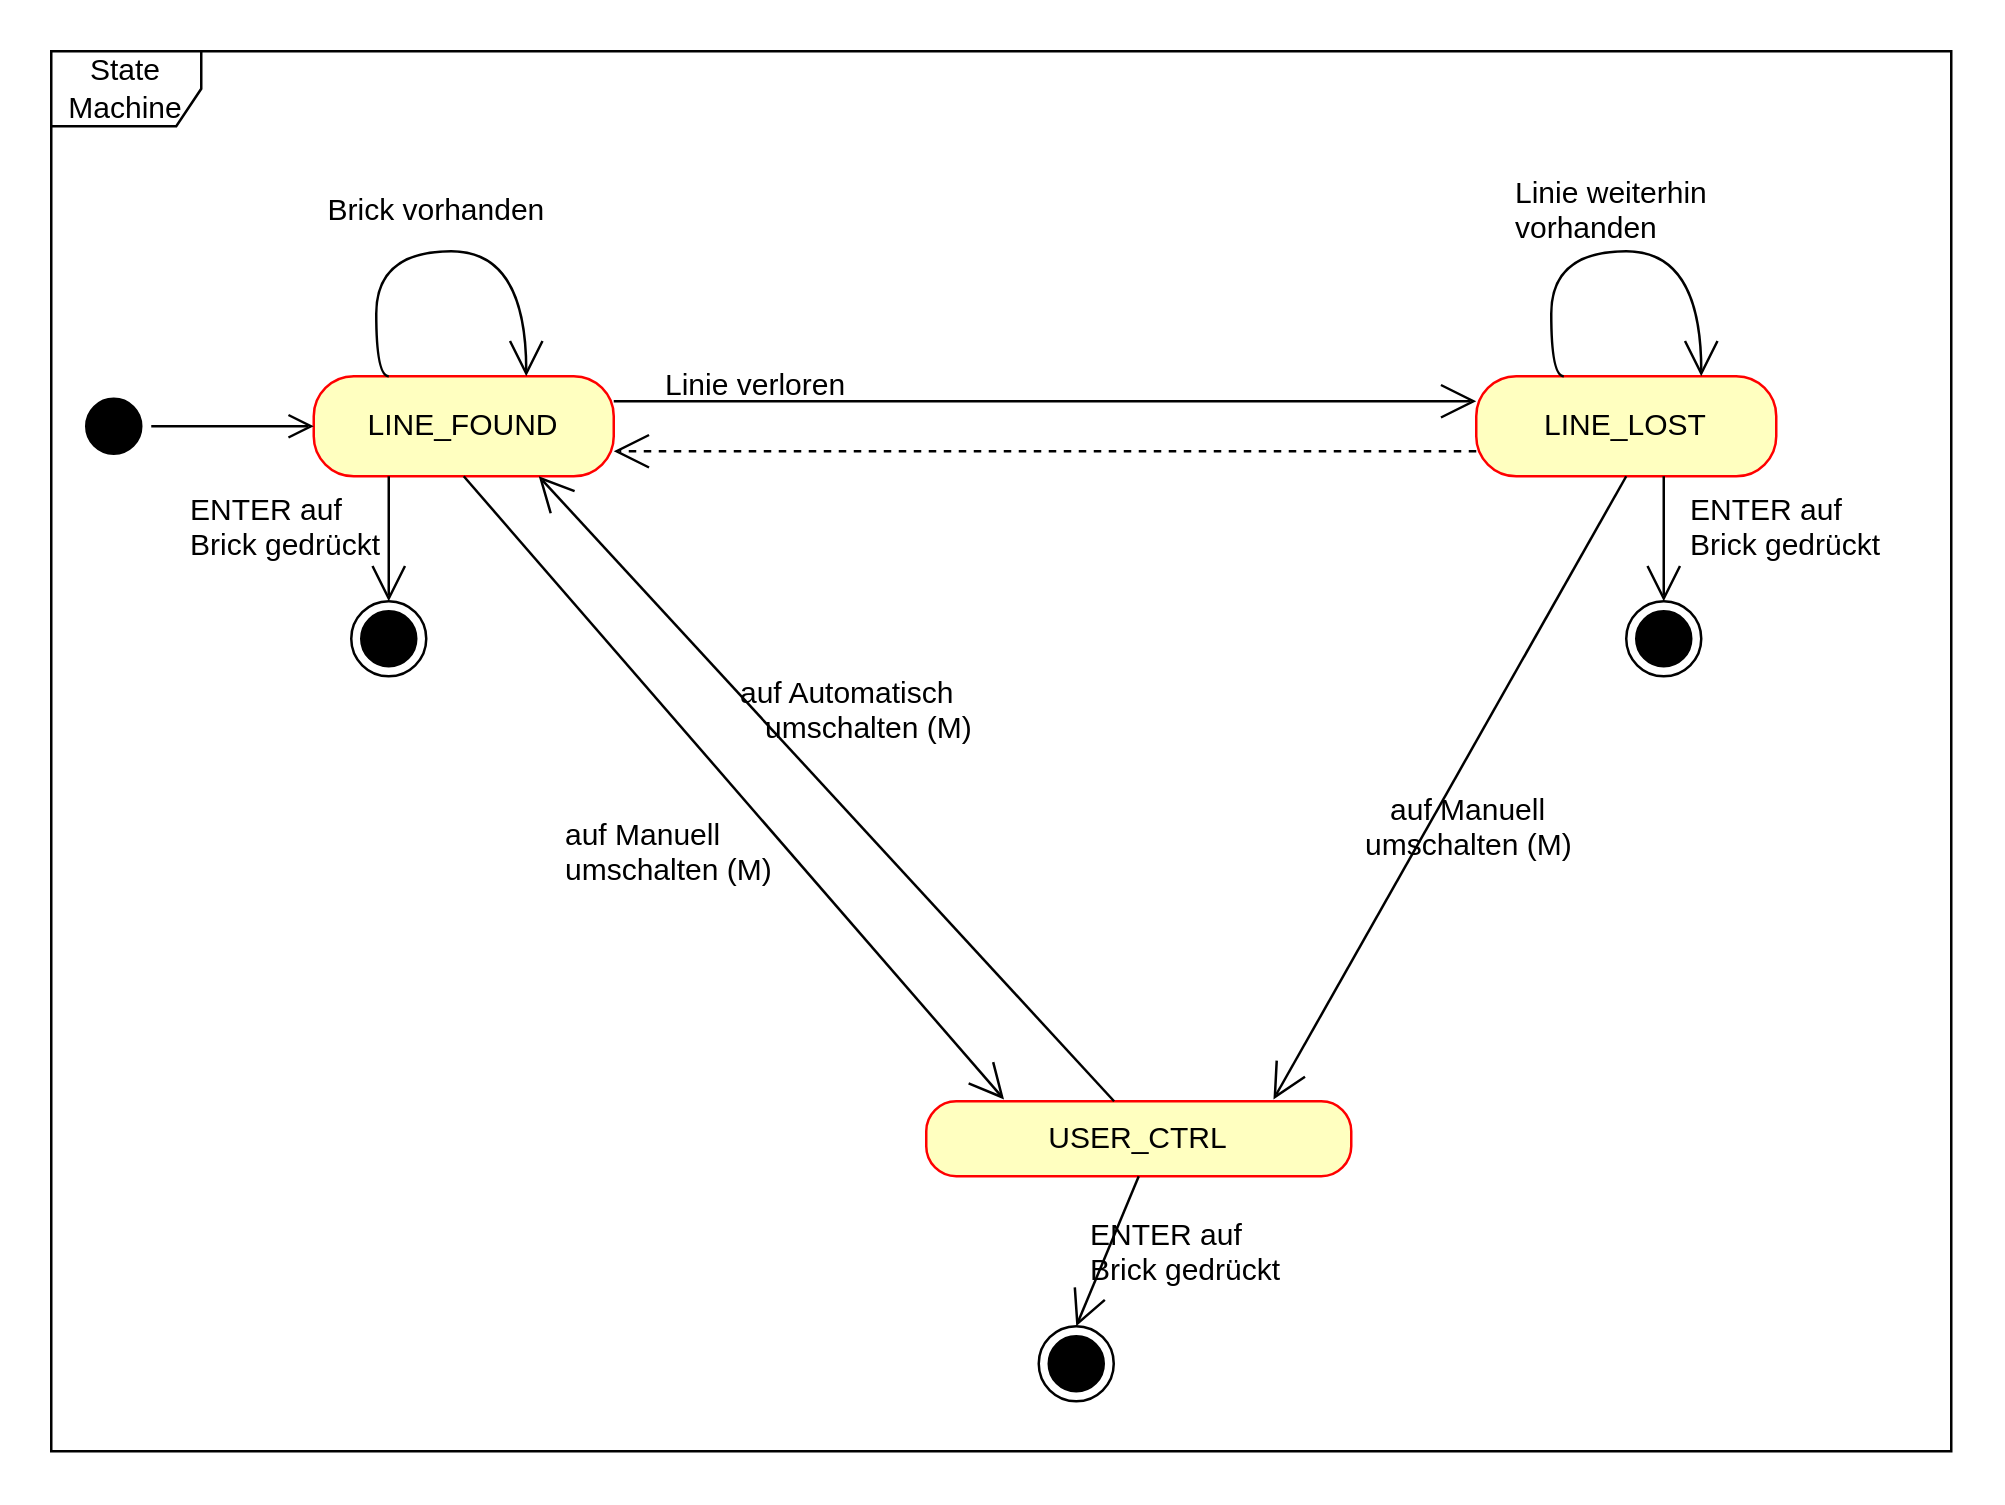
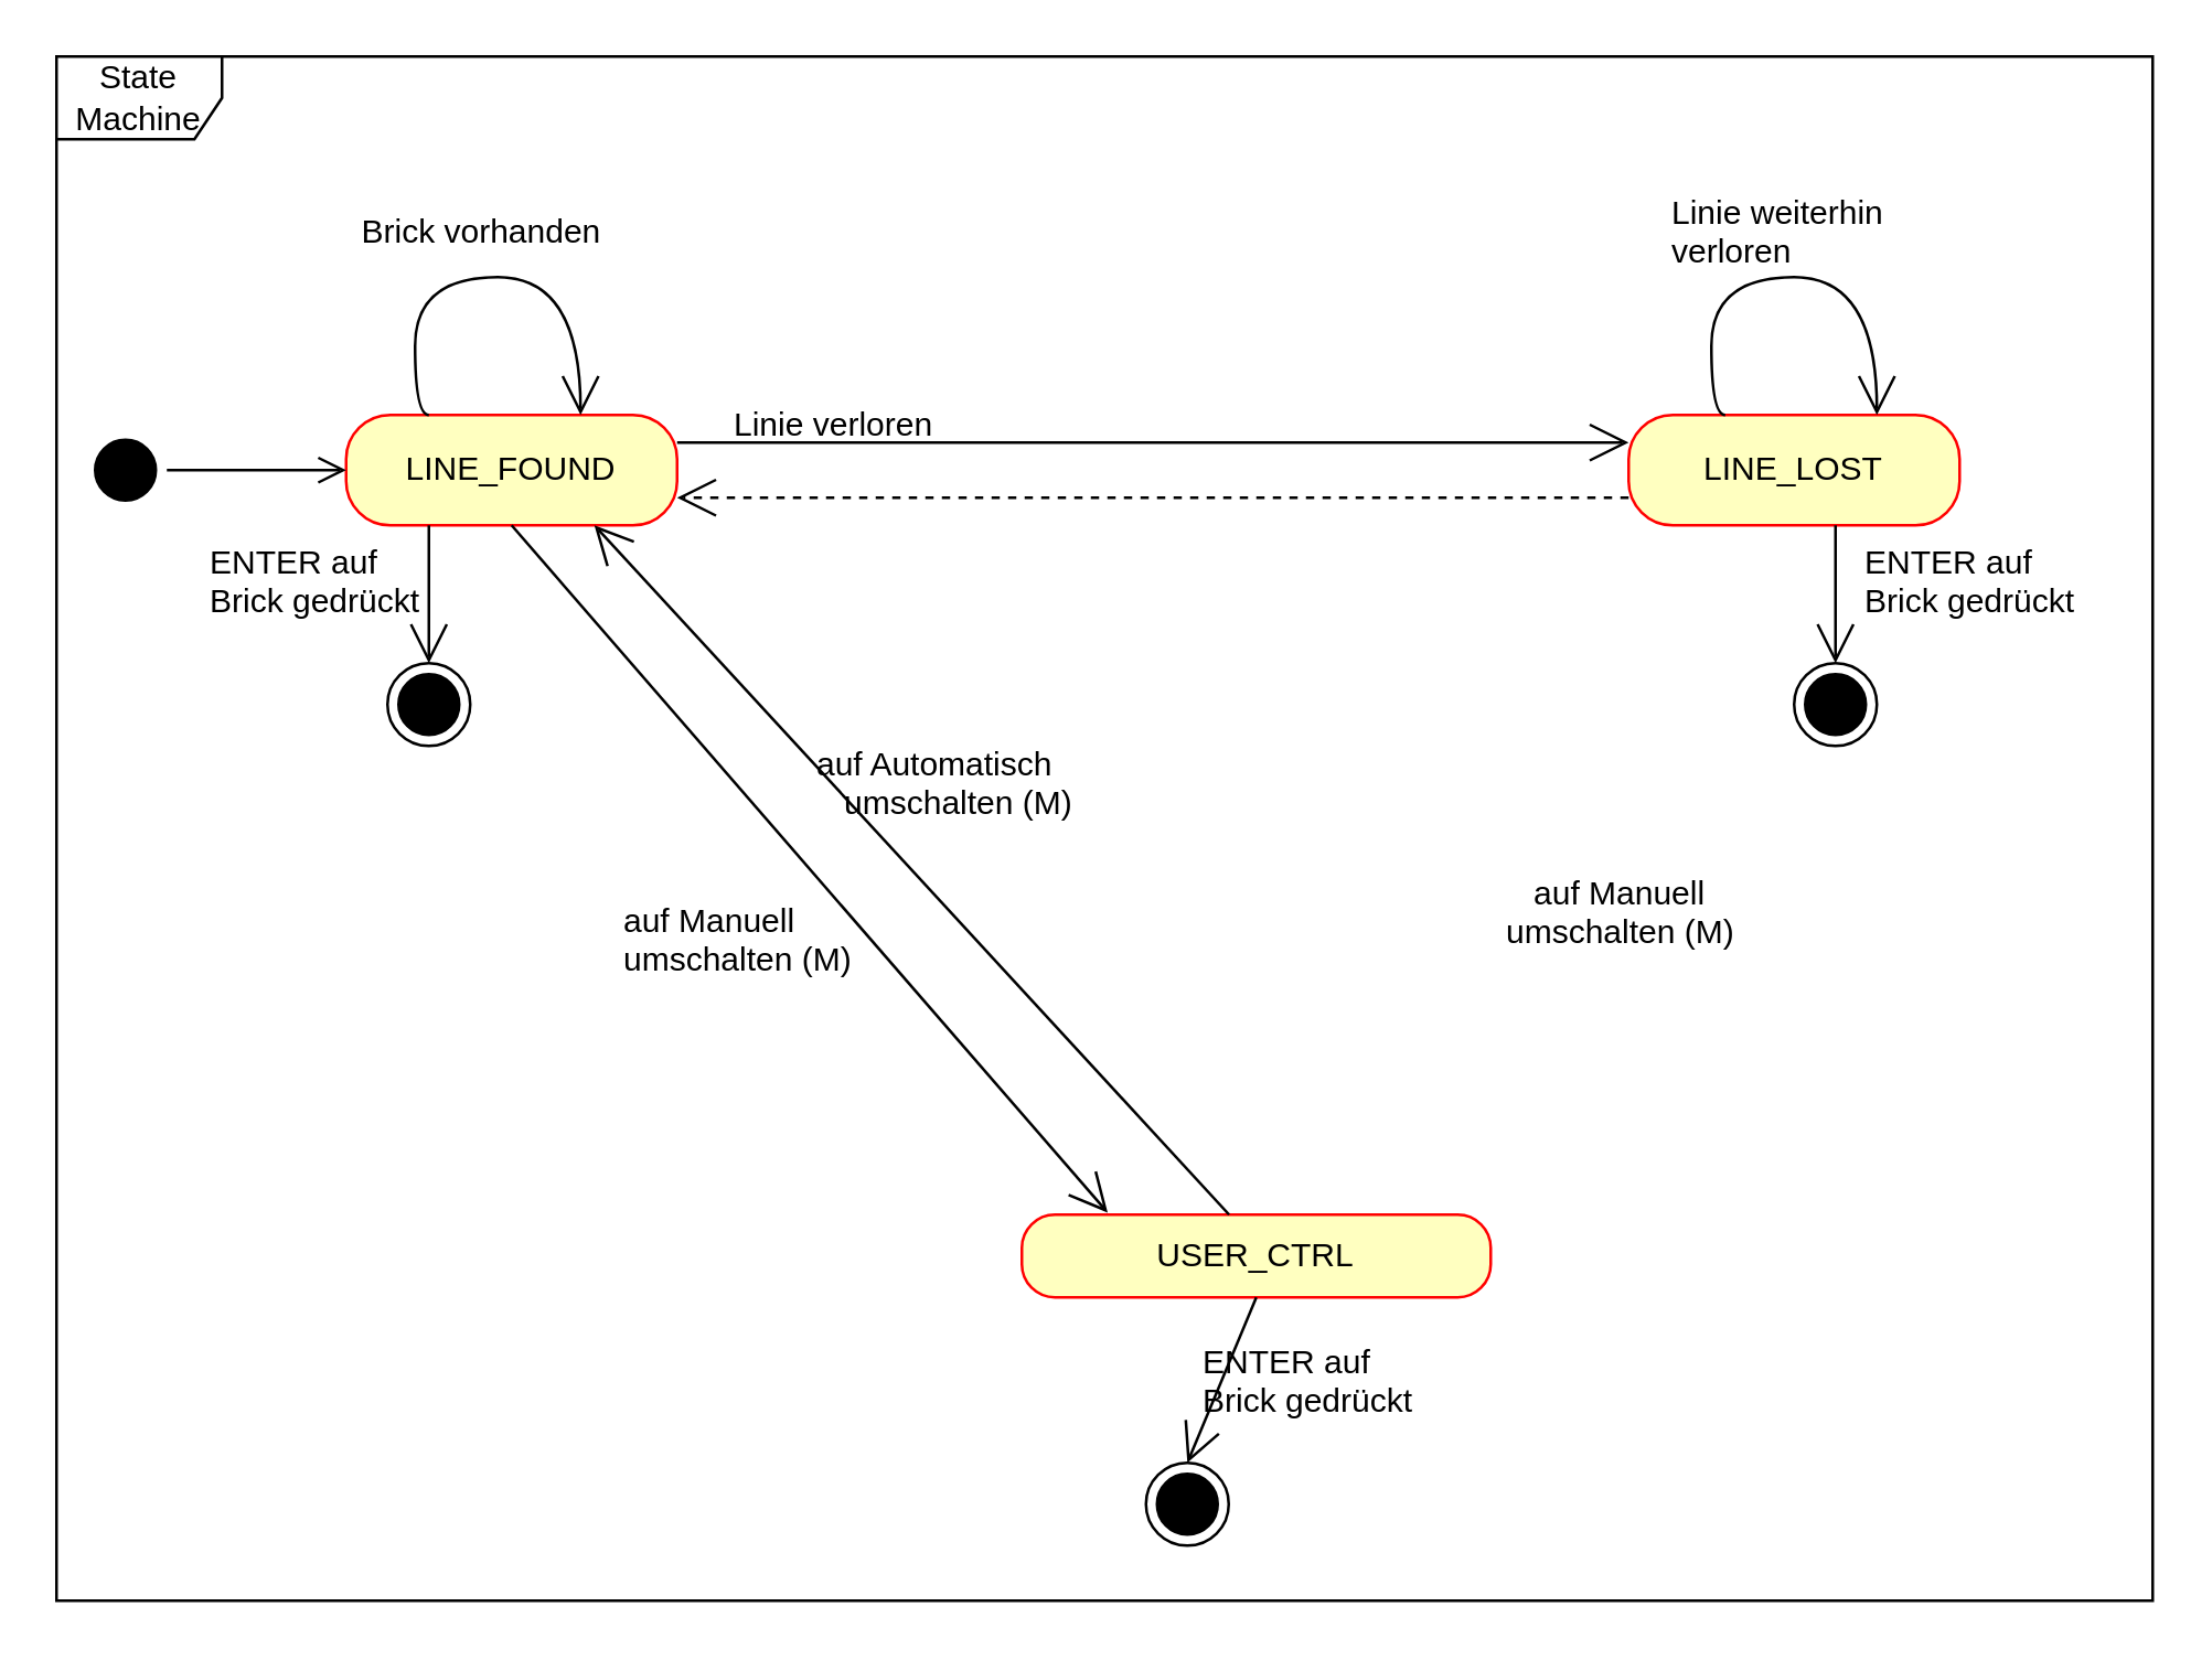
- <mxCell id="18" value="Linie weiterhin vorhanden" style="text;strokeColor=none;fillColor=none;align=left;verticalAlign=top;spacingLeft=4;spacingRight=4;overflow=hidden;rotatable=0;points=[[0,0.5],[1,0.5]];portConstraint=eastwest;whiteSpace=wrap;html=1;" vertex="1" parent="1"><mxGeometry x="600" y="63" width="100" height="40" as="geometry" /></mxCell>
+ <mxCell id="18" value="Linie weiterhin verloren" style="text;strokeColor=none;fillColor=none;align=left;verticalAlign=top;spacingLeft=4;spacingRight=4;overflow=hidden;rotatable=0;points=[[0,0.5],[1,0.5]];portConstraint=eastwest;whiteSpace=wrap;html=1;" vertex="1" parent="1"><mxGeometry x="600" y="63" width="100" height="40" as="geometry" /></mxCell>
- <mxCell id="8" value="" style="endArrow=open;endFill=1;endSize=12;html=1;rounded=0;exitX=0.5;exitY=1;exitDx=0;exitDy=0;entryX=0.817;entryY=-0.025;entryDx=0;entryDy=0;entryPerimeter=0;" edge="1" parent="1" source="5" target="6"><mxGeometry width="160" relative="1" as="geometry"><mxPoint x="330" y="370" as="sourcePoint" /><mxPoint x="490" y="370" as="targetPoint" /></mxGeometry></mxCell>
